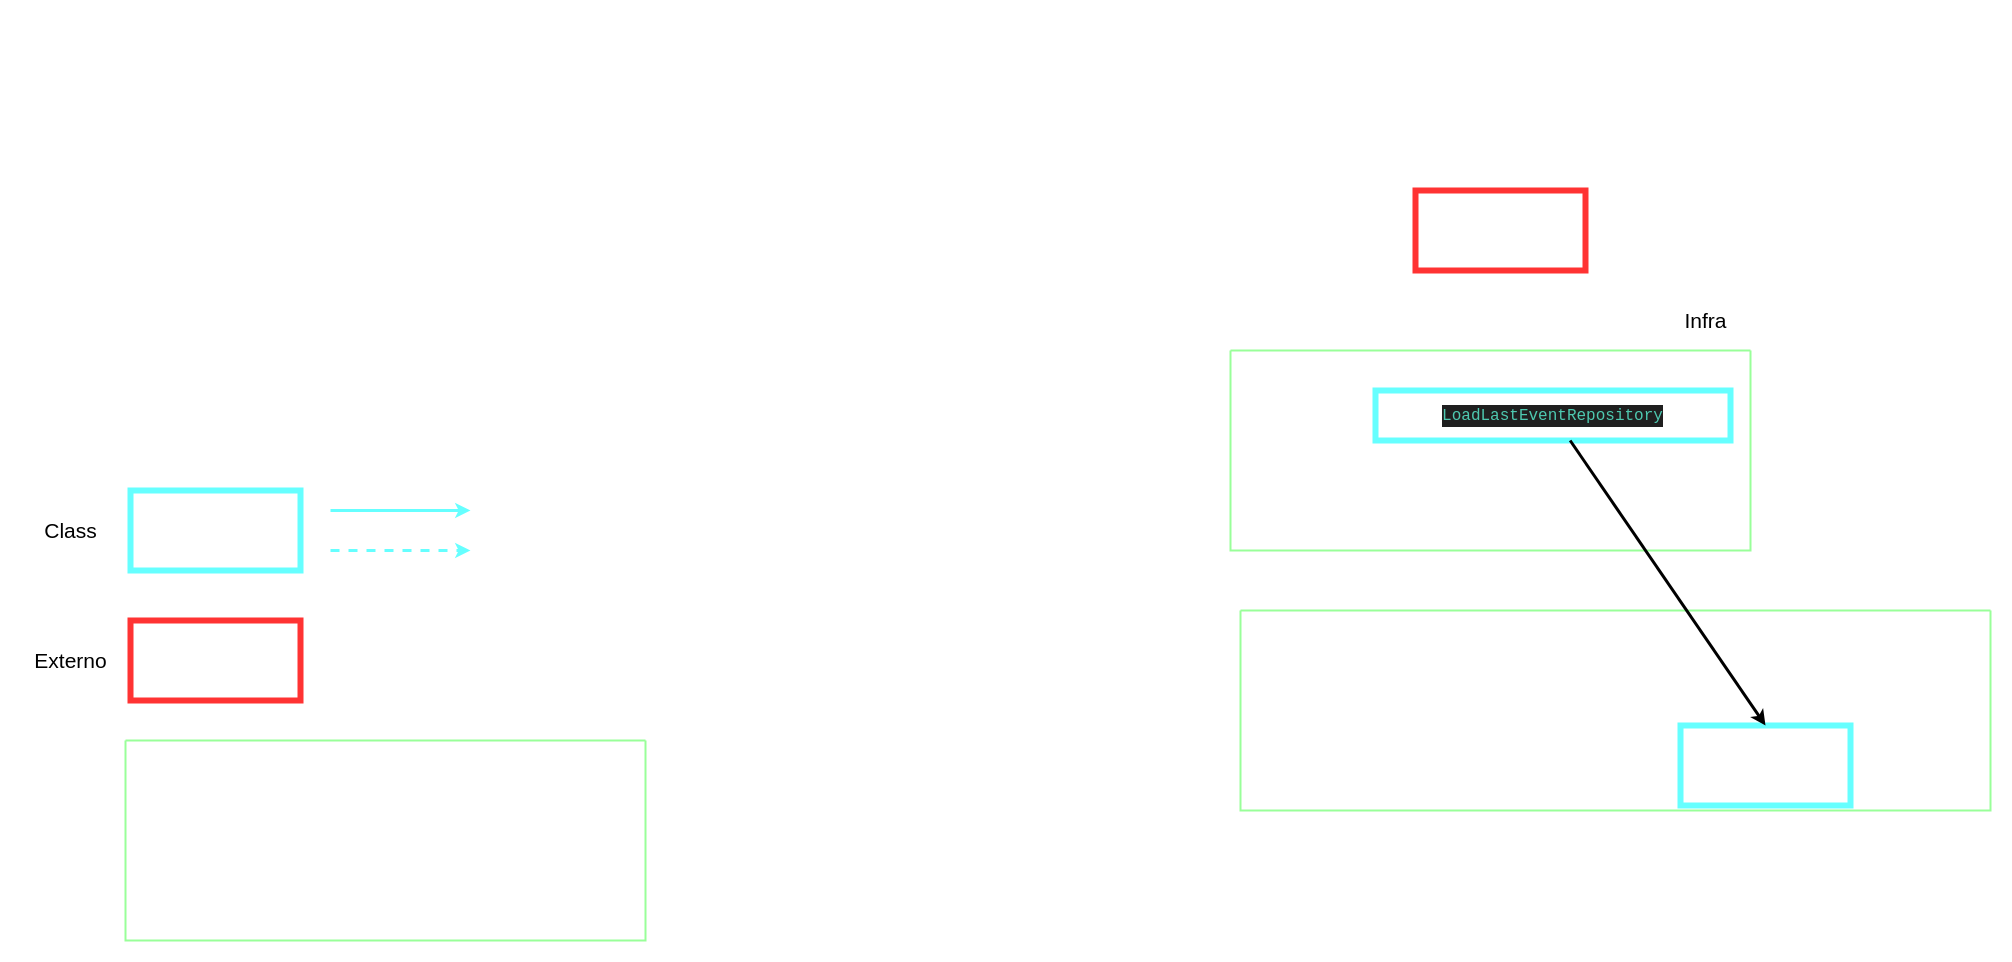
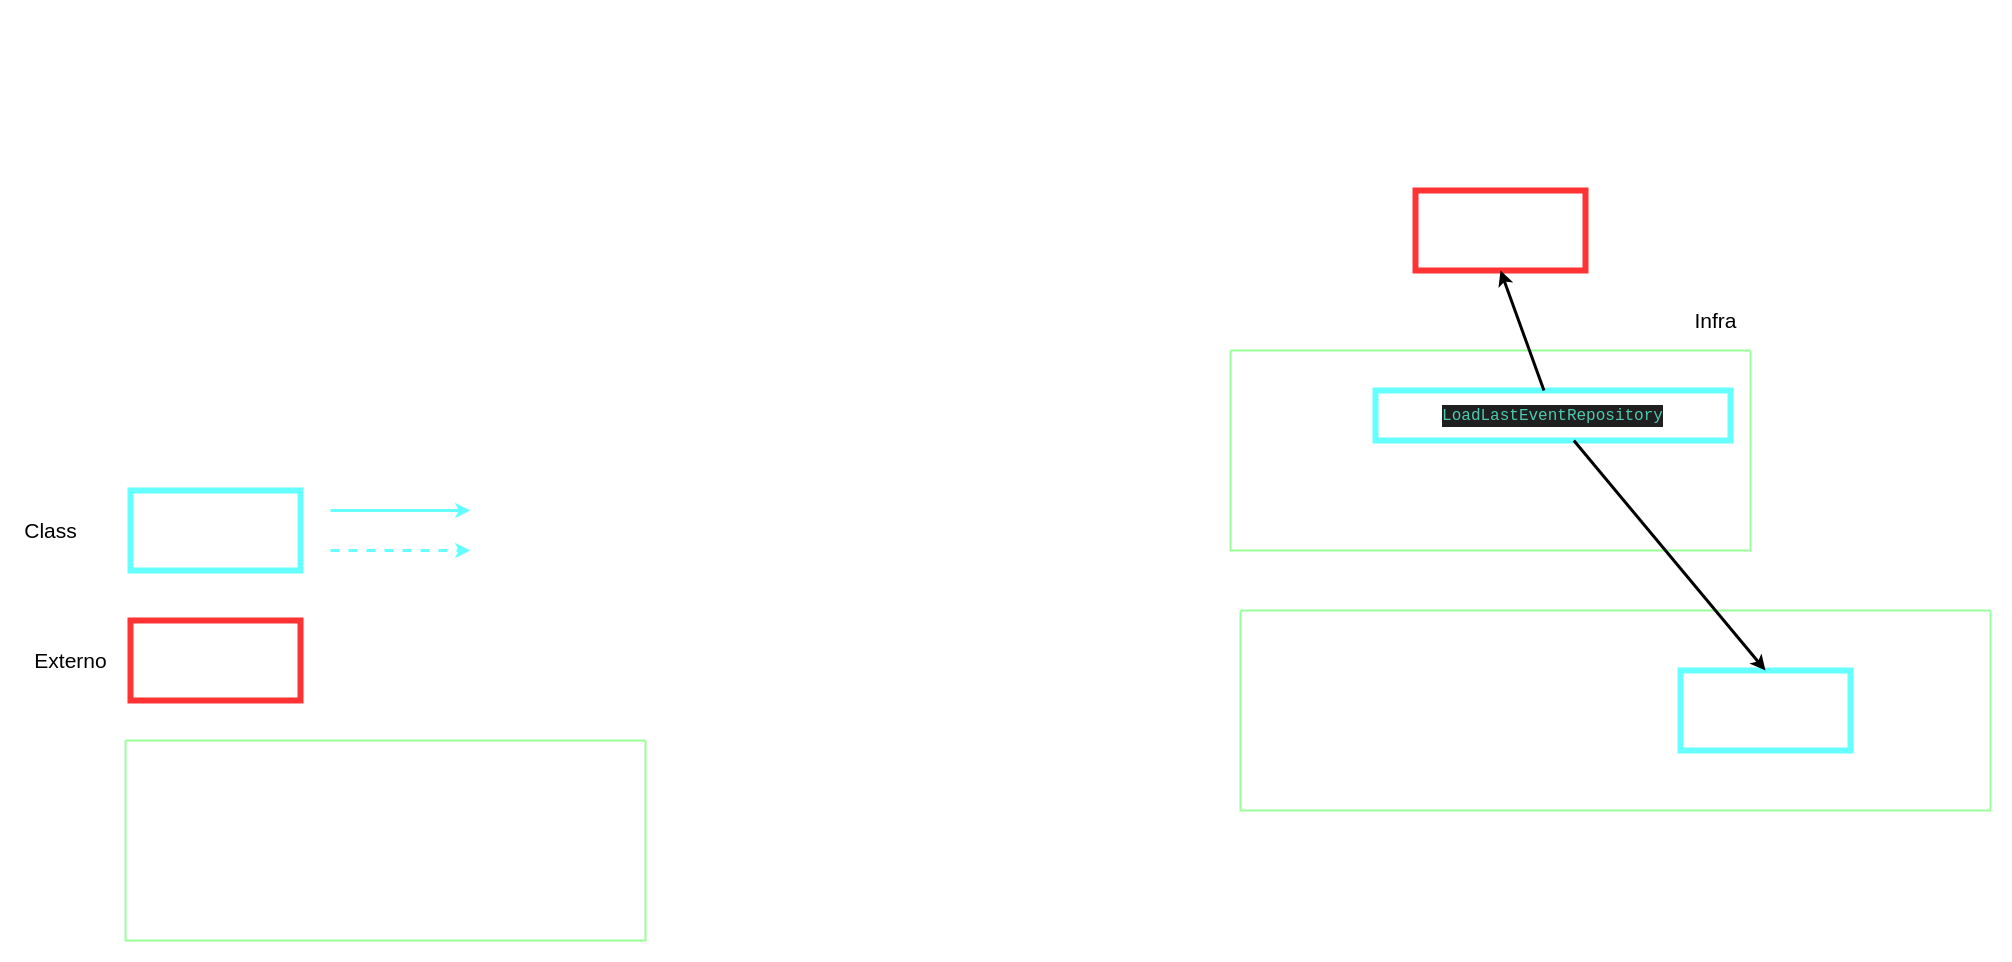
- <mxCell id="14" value="Infra" style="text;html=1;align=center;verticalAlign=middle;resizable=0;points=[];autosize=1;strokeColor=none;fillColor=none;fontSize=21;" vertex="1" parent="1"><mxGeometry x="1670" y="300" width="70" height="40" as="geometry" /></mxCell>
+ <mxCell id="14" value="Infra" style="text;html=1;align=center;verticalAlign=middle;resizable=0;points=[];autosize=1;strokeColor=none;fillColor=none;fontSize=21;" vertex="1" parent="1"><mxGeometry x="1680" y="300" width="70" height="40" as="geometry" /></mxCell>
+ <mxCell id="16" style="edgeStyle=none;html=1;entryX=0.5;entryY=1;entryDx=0;entryDy=0;strokeWidth=3;fontSize=22;" edge="1" parent="1" source="13" target="15"><mxGeometry relative="1" as="geometry" /></mxCell>
- <mxCell id="4" value="Class" style="text;html=1;align=center;verticalAlign=middle;resizable=0;points=[];autosize=1;strokeColor=none;fillColor=none;fontSize=21;" parent="1" vertex="1"><mxGeometry x="30" y="510" width="80" height="40" as="geometry" /></mxCell>
+ <mxCell id="4" value="Class" style="text;html=1;align=center;verticalAlign=middle;resizable=0;points=[];autosize=1;strokeColor=none;fillColor=none;fontSize=21;" parent="1" vertex="1"><mxGeometry x="10" y="510" width="80" height="40" as="geometry" /></mxCell>
- <mxCell id="11" value="LoadLastEventRepoInterface" style="rounded=0;whiteSpace=wrap;html=1;fillColor=none;fontColor=#ffffff;strokeColor=#66FFFF;strokeWidth=6;" vertex="1" parent="10"><mxGeometry x="440" y="115" width="170" height="80" as="geometry" /></mxCell>
+ <mxCell id="11" value="LoadLastEventRepoInterface" style="rounded=0;whiteSpace=wrap;html=1;fillColor=none;fontColor=#ffffff;strokeColor=#66FFFF;strokeWidth=6;" vertex="1" parent="10"><mxGeometry x="440" y="60" width="170" height="80" as="geometry" /></mxCell>
